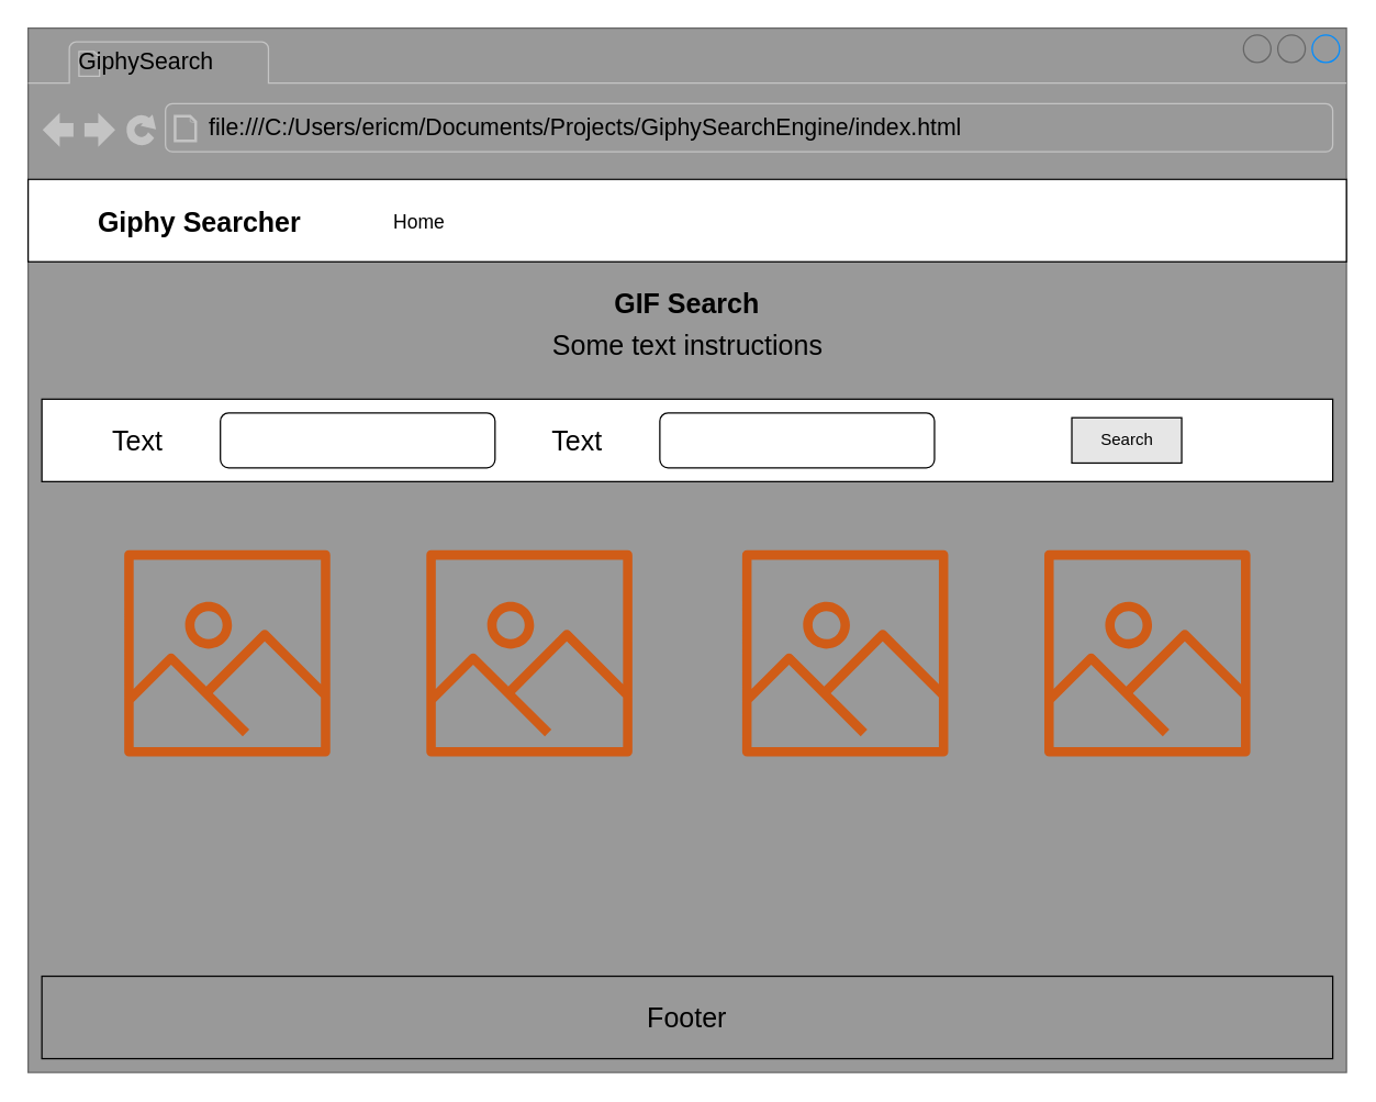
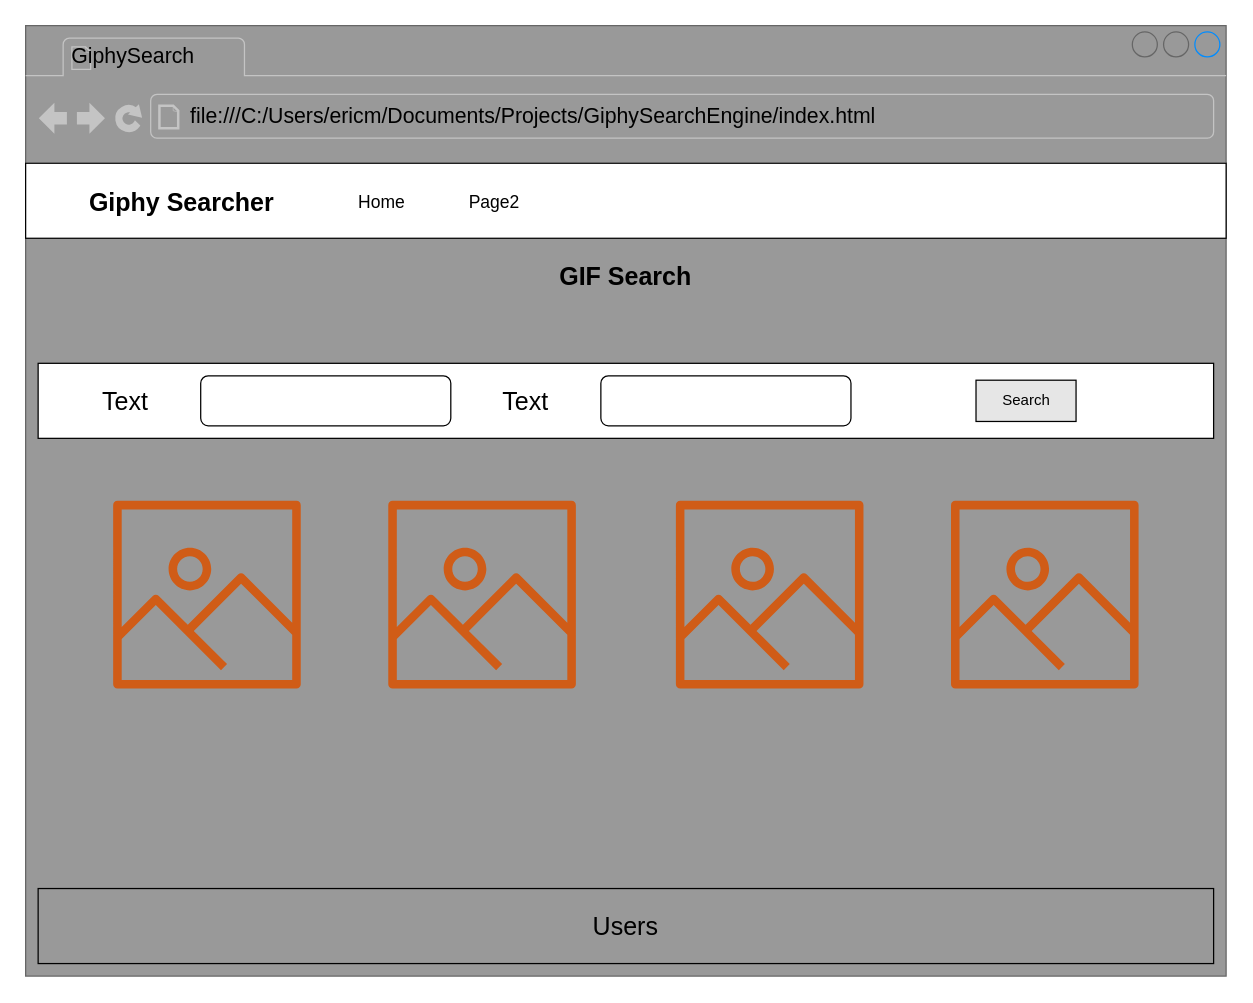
+ <mxCell id="8" value="Page2" style="fillColor=none;strokeColor=none;fontSize=14;" vertex="1" parent="2"><mxGeometry x="330" y="120" width="90" height="40" as="geometry" /></mxCell>
- <mxCell id="10" value="Some text instructions" style="text;html=1;strokeColor=none;fillColor=none;align=center;verticalAlign=middle;whiteSpace=wrap;rounded=0;fontSize=20;fontColor=#000000;fontStyle=0" vertex="1" parent="2"><mxGeometry x="337.5" y="220" width="285" height="20" as="geometry" /></mxCell>
- <mxCell id="22" value="Footer" style="text;html=1;strokeColor=none;fillColor=none;align=center;verticalAlign=middle;whiteSpace=wrap;rounded=0;fontSize=20;fontColor=#000000;" vertex="1" parent="2"><mxGeometry x="460" y="710" width="40" height="20" as="geometry" /></mxCell>
+ <mxCell id="22" value="Users" style="text;html=1;strokeColor=none;fillColor=none;align=center;verticalAlign=middle;whiteSpace=wrap;rounded=0;fontSize=20;fontColor=#000000;" vertex="1" parent="2"><mxGeometry x="460" y="710" width="40" height="20" as="geometry" /></mxCell>
